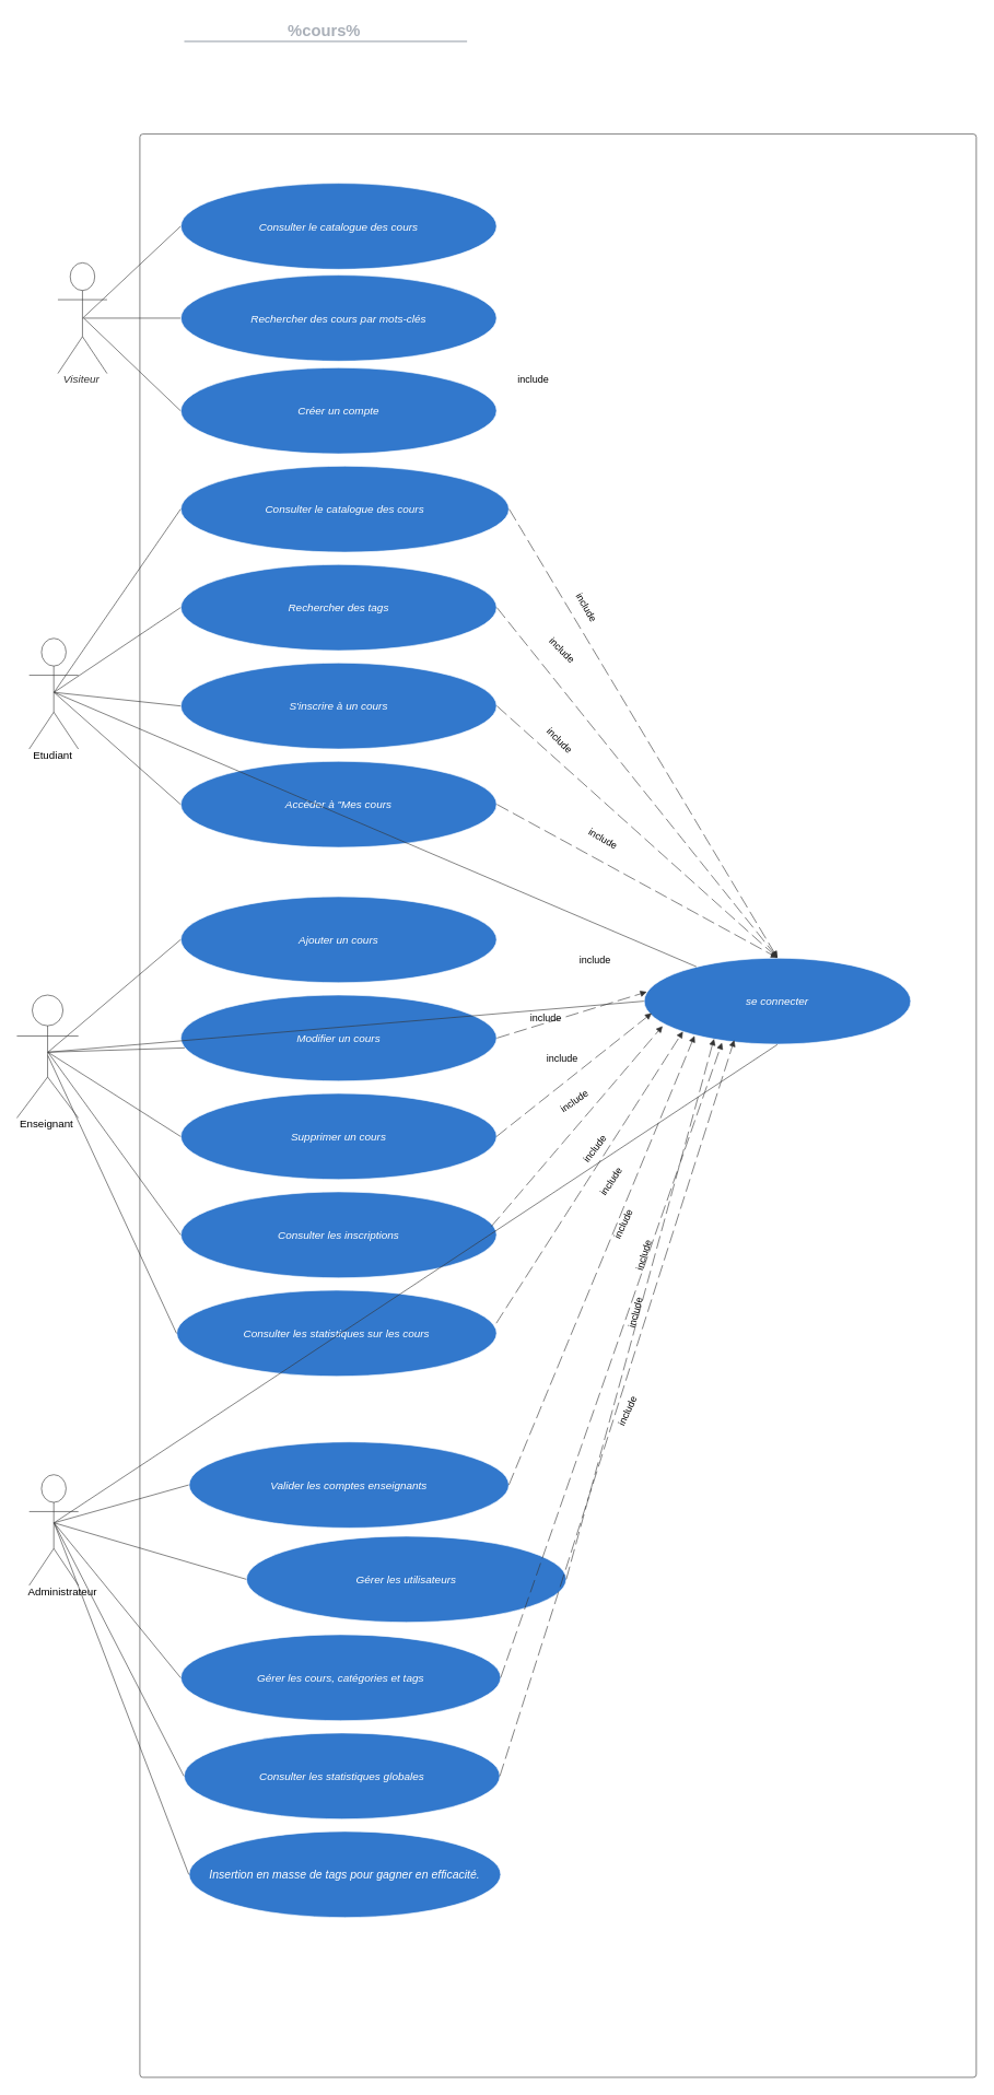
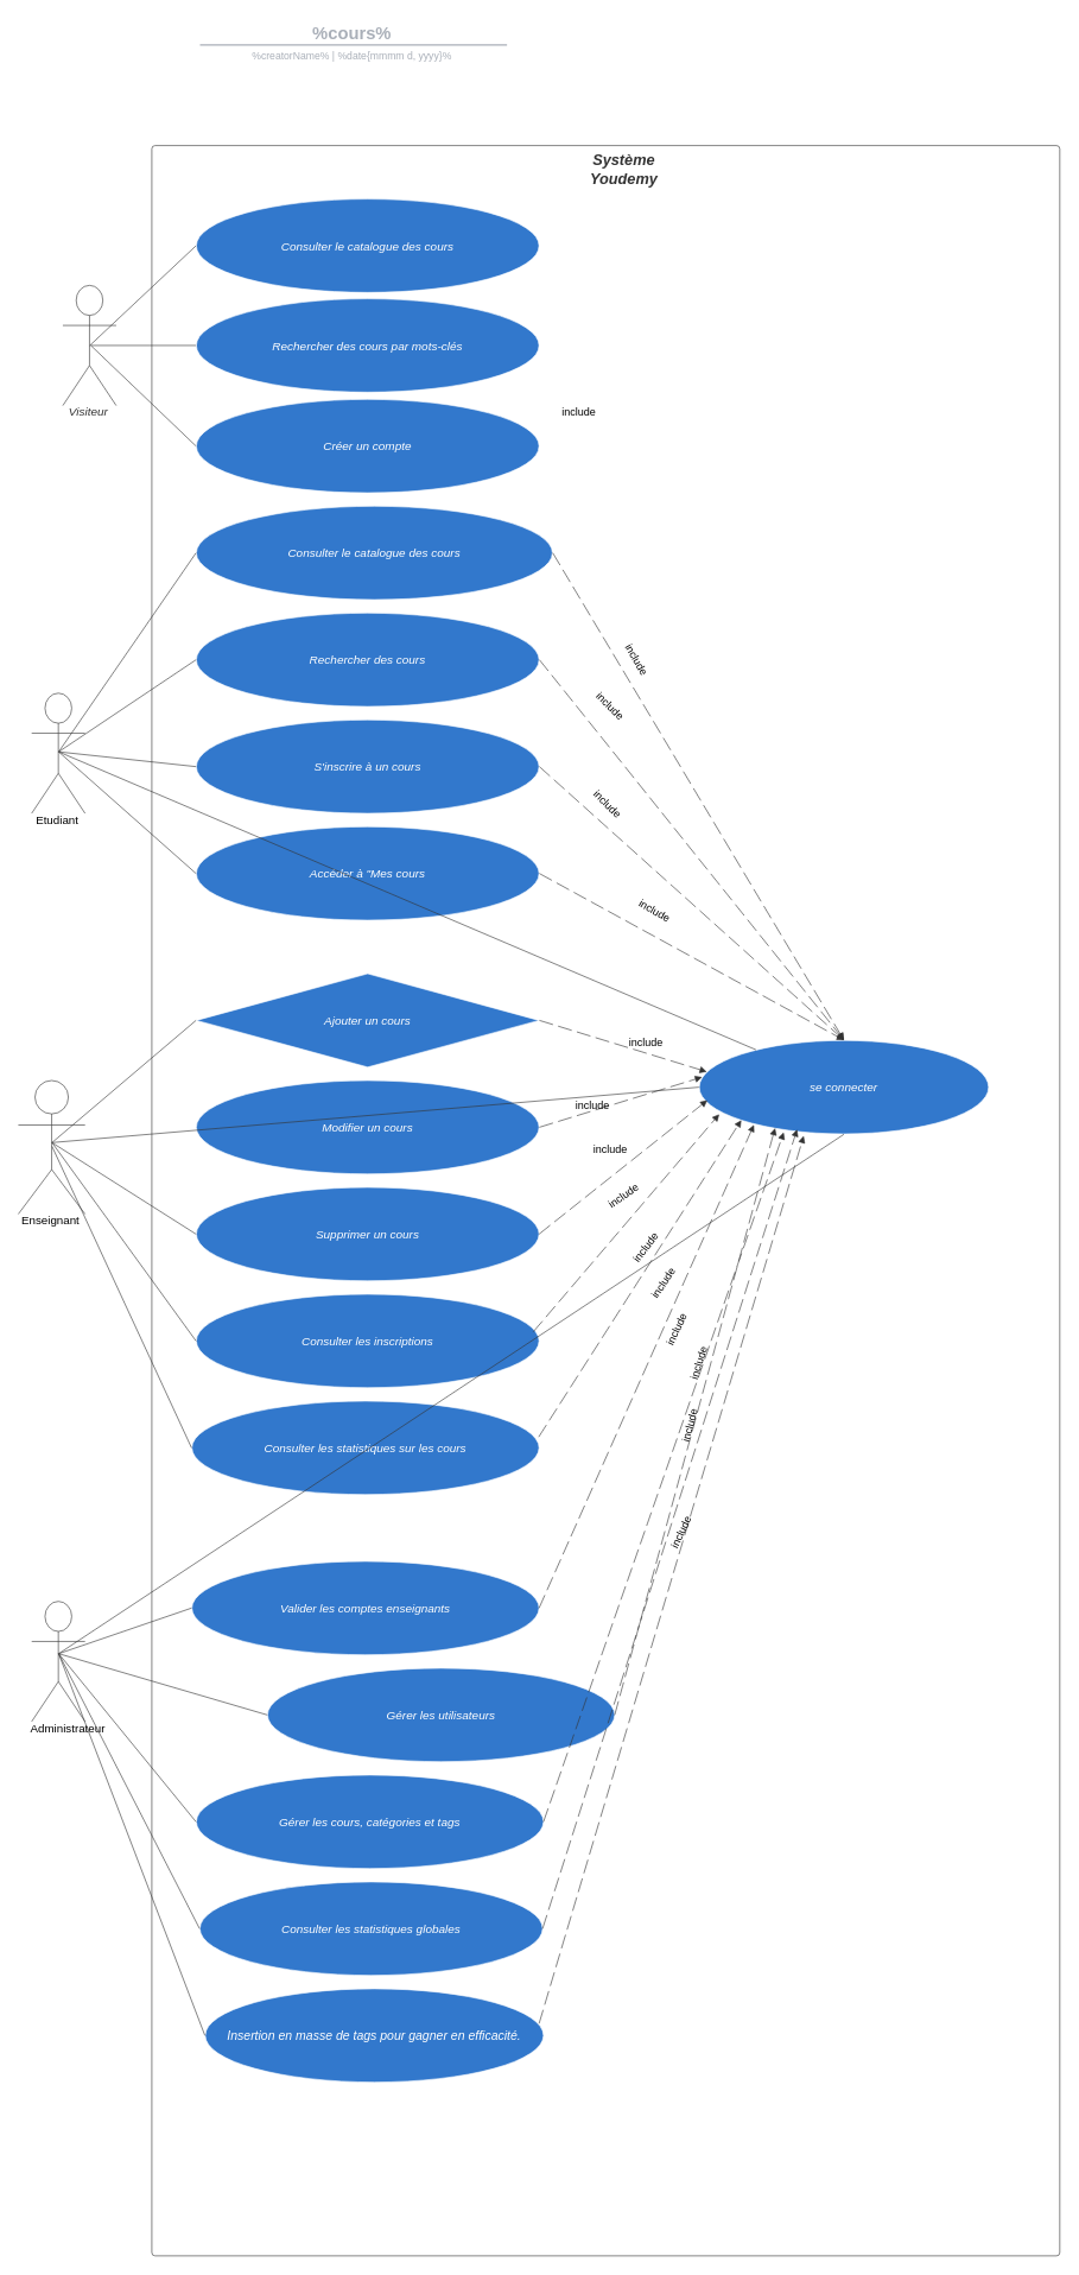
+ <mxCell id="17" value="%creatorName%  |  %date{mmmm d, yyyy}%" style="html=1;overflow=block;blockSpacing=1;whiteSpace=wrap;fontSize=11.5;fontColor=#a9afb8;align=center;spacingLeft=7;spacingRight=7;spacingTop=2;spacing=3;strokeOpacity=0;fillOpacity=0;rounded=1;absoluteArcSize=1;arcSize=12;fillColor=#ffffff;strokeWidth=1.5;lucidId=574BS.99andx;" vertex="1" parent="15"><mxGeometry y="31" width="640" height="14" as="geometry" /></mxCell>
+ <mxCell id="8" value="&lt;span style=&quot;color: rgb(51, 51, 51); font-size: 17px; font-style: italic; font-weight: 700; text-wrap-mode: wrap;&quot;&gt;Système Youdemy&lt;/span&gt;" style="text;html=1;align=center;verticalAlign=middle;resizable=0;points=[];autosize=1;strokeColor=none;fillColor=none;" vertex="1" parent="2"><mxGeometry x="445" y="13" width="170" height="30" as="geometry" /></mxCell>
- <mxCell id="24" value="Rechercher des tags" style="html=1;overflow=block;blockSpacing=1;whiteSpace=wrap;ellipse;fontSize=13.3;fontColor=#ffffff;fontStyle=2;align=center;spacing=0;verticalAlign=middle;strokeColor=#ffffff;strokeOpacity=100;fillOpacity=100;rounded=1;absoluteArcSize=1;arcSize=7.5;fillColor=#3278cc;strokeWidth=0.8;lucidId=6DJIQ5mtknqr;" vertex="1" parent="1"><mxGeometry x="220" y="688" width="385" height="105" as="geometry" /></mxCell>
+ <mxCell id="24" value="Rechercher des cours" style="html=1;overflow=block;blockSpacing=1;whiteSpace=wrap;ellipse;fontSize=13.3;fontColor=#ffffff;fontStyle=2;align=center;spacing=0;verticalAlign=middle;strokeColor=#ffffff;strokeOpacity=100;fillOpacity=100;rounded=1;absoluteArcSize=1;arcSize=7.5;fillColor=#3278cc;strokeWidth=0.8;lucidId=6DJIQ5mtknqr;" vertex="1" parent="1"><mxGeometry x="220" y="688" width="385" height="105" as="geometry" /></mxCell>
- <mxCell id="28" value="Ajouter un cours" style="html=1;overflow=block;blockSpacing=1;whiteSpace=wrap;ellipse;fontSize=13.3;fontColor=#ffffff;fontStyle=2;align=center;spacing=0;verticalAlign=middle;strokeColor=#ffffff;strokeOpacity=100;fillOpacity=100;rounded=1;absoluteArcSize=1;arcSize=7.5;fillColor=#3278cc;strokeWidth=0.8;lucidId=5FJIZ~EA0duo;" vertex="1" parent="1"><mxGeometry x="220" y="1093" width="385" height="105" as="geometry" /></mxCell>
+ <mxCell id="28" value="Ajouter un cours" style="rhombus;html=1;overflow=block;blockSpacing=1;whiteSpace=wrap;fontSize=13.3;fontColor=#ffffff;fontStyle=2;align=center;spacing=0;verticalAlign=middle;strokeColor=#ffffff;strokeOpacity=100;fillOpacity=100;absoluteArcSize=1;arcSize=7.5;fillColor=#3278cc;strokeWidth=0.8;lucidId=5FJIZ~EA0duo;" vertex="1" parent="1"><mxGeometry x="220" y="1093" width="385" height="105" as="geometry" /></mxCell>
+ <mxCell id="61" value="" style="html=1;jettySize=18;whiteSpace=wrap;fontSize=13;strokeColor=#333333;strokeOpacity=100;dashed=1;fixDash=1;dashPattern=16 6;strokeWidth=0.8;rounded=0;startArrow=none;endArrow=block;endFill=1;exitX=1.001;exitY=0.5;exitPerimeter=0;entryX=0.026;entryY=0.335;entryPerimeter=0;lucidId=aeKIQLY.P478;" edge="1" parent="1" source="28" target="38"><mxGeometry width="100" height="100" relative="1" as="geometry"><Array as="points" /></mxGeometry></mxCell>
- <mxCell id="46" value="" style="html=1;jettySize=18;whiteSpace=wrap;fontSize=13;strokeColor=#333333;strokeOpacity=100;strokeWidth=0.8;rounded=0;startArrow=none;endArrow=none;exitX=0.012;exitY=0.614;exitPerimeter=0;entryX=0.505;entryY=0.465;entryPerimeter=0;lucidId=K7JIb60TAk5l;" edge="1" parent="1" source="29" target="27"><mxGeometry width="100" height="100" relative="1" as="geometry"><Array as="points" /></mxGeometry></mxCell>
- <mxCell id="34" value="Valider les comptes enseignants" style="html=1;overflow=block;blockSpacing=1;whiteSpace=wrap;ellipse;fontSize=13.3;fontColor=#ffffff;fontStyle=2;align=center;spacing=0;verticalAlign=middle;strokeColor=#ffffff;strokeOpacity=100;fillOpacity=100;rounded=1;absoluteArcSize=1;arcSize=7.5;fillColor=#3278cc;strokeWidth=0.8;lucidId=fJJI0DACFdKR;" vertex="1" parent="1"><mxGeometry x="230" y="1758" width="390" height="105" as="geometry" /></mxCell>
+ <mxCell id="34" value="Valider les comptes enseignants" style="html=1;overflow=block;blockSpacing=1;whiteSpace=wrap;ellipse;fontSize=13.3;fontColor=#ffffff;fontStyle=2;align=center;spacing=0;verticalAlign=middle;strokeColor=#ffffff;strokeOpacity=100;fillOpacity=100;rounded=1;absoluteArcSize=1;arcSize=7.5;fillColor=#3278cc;strokeWidth=0.8;lucidId=fJJI0DACFdKR;" vertex="1" parent="1"><mxGeometry x="215" y="1753" width="390" height="105" as="geometry" /></mxCell>
+ <mxCell id="70" value="" style="html=1;jettySize=18;whiteSpace=wrap;fontSize=13;strokeColor=#333333;strokeOpacity=100;dashed=1;fixDash=1;dashPattern=16 6;strokeWidth=0.8;rounded=0;startArrow=none;endArrow=block;endFill=1;exitX=0.987;exitY=0.372;lucidId=meKISCDMSXJa;exitDx=0;exitDy=0;entryX=0.361;entryY=1.021;entryDx=0;entryDy=0;entryPerimeter=0;exitPerimeter=0;" edge="1" parent="1" source="39" target="38"><mxGeometry width="100" height="100" relative="1" as="geometry"><Array as="points" /><mxPoint x="619" y="2176" as="sourcePoint" /><mxPoint x="905" y="1278" as="targetPoint" /></mxGeometry></mxCell>
